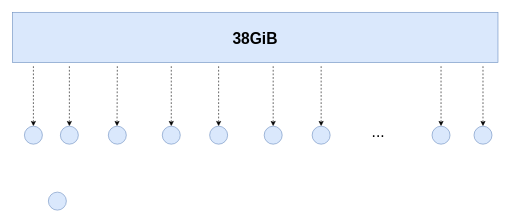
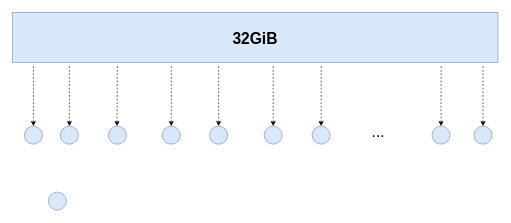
- <mxCell id="3" value="38GiB" style="group;fillColor=#dae8fc;strokeColor=#6c8ebf;fontStyle=1;fontSize=26;align=center;verticalAlign=middle;" vertex="1" connectable="0" parent="2"><mxGeometry width="810.0" height="84" as="geometry" /></mxCell>
+ <mxCell id="3" value="32GiB" style="group;fillColor=#dae8fc;strokeColor=#6c8ebf;fontStyle=1;fontSize=26;align=center;verticalAlign=middle;" vertex="1" connectable="0" parent="2"><mxGeometry width="810.0" height="84" as="geometry" /></mxCell>
